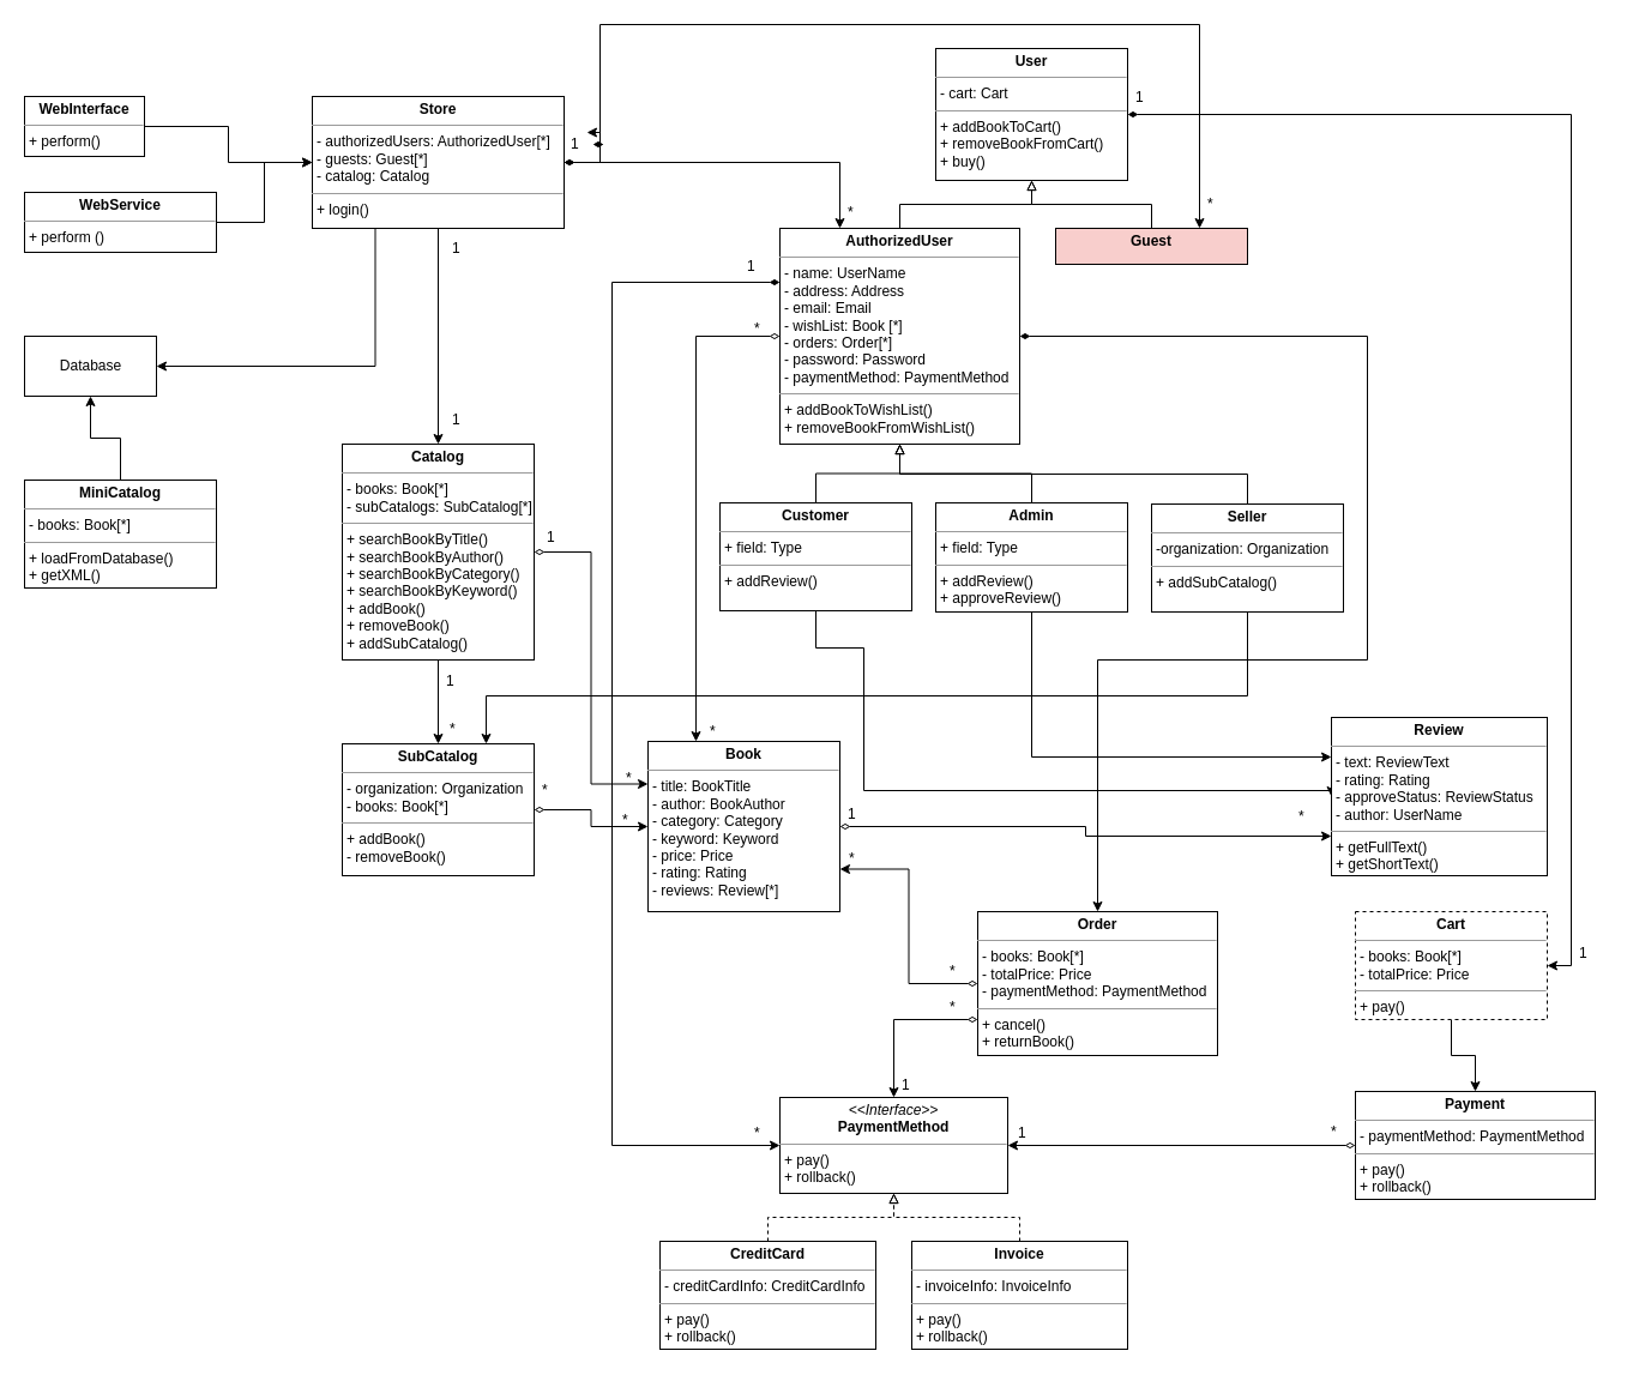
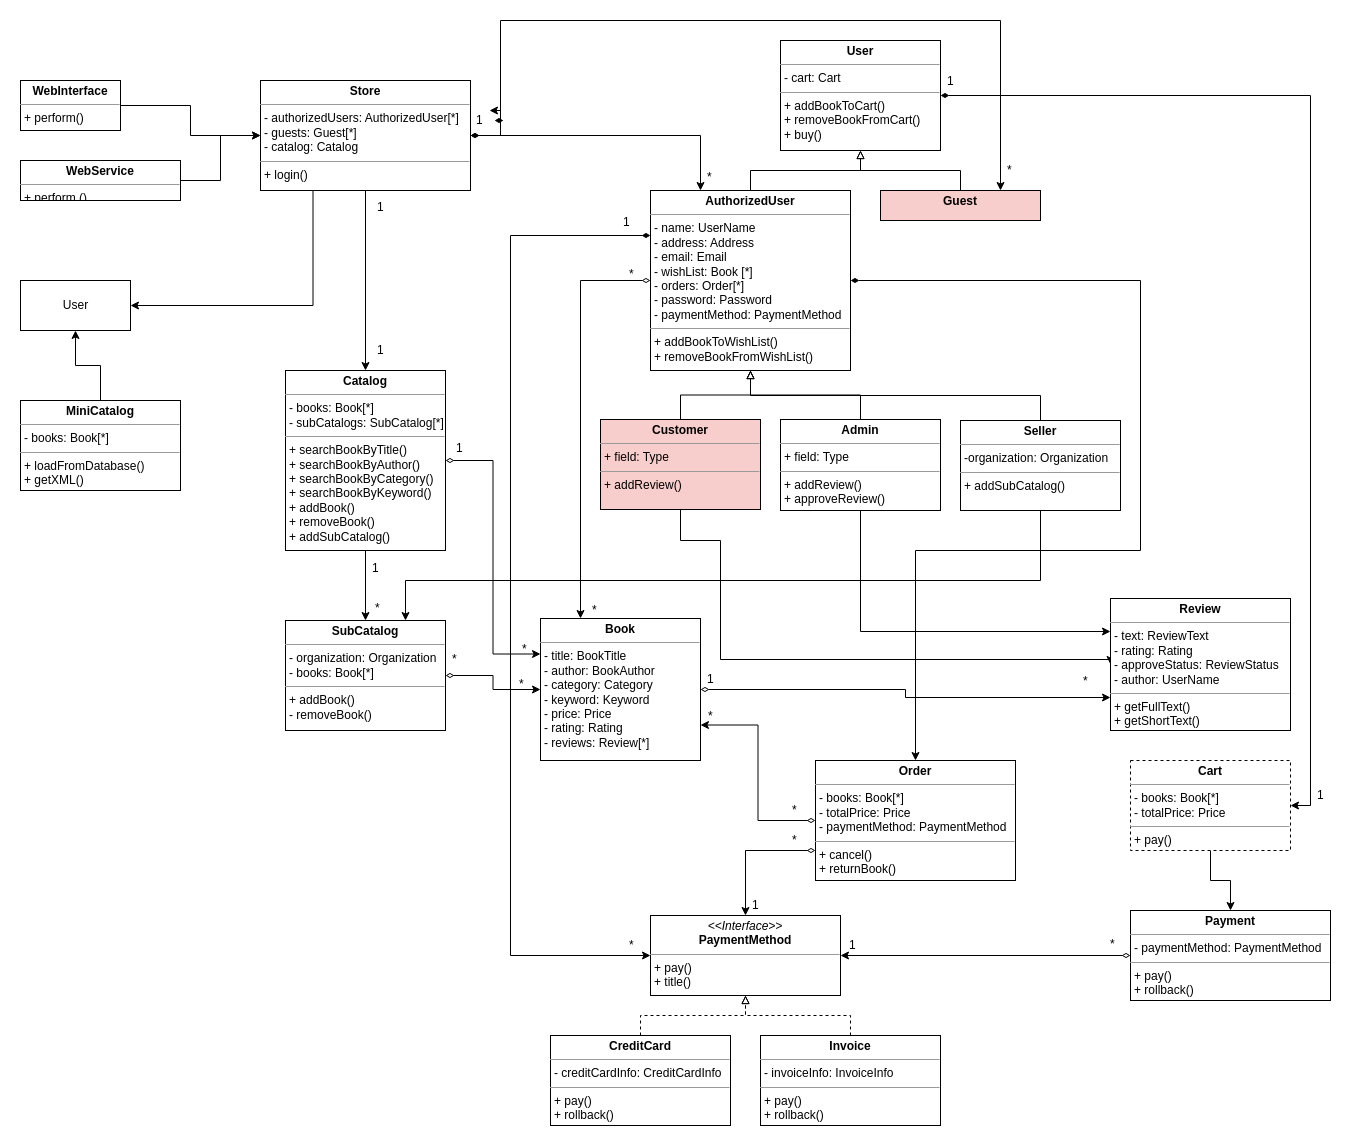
- <mxCell id="31" value="&lt;p style=&quot;margin: 0px ; margin-top: 4px ; text-align: center&quot;&gt;&lt;b&gt;&lt;font style=&quot;vertical-align: inherit&quot;&gt;&lt;font style=&quot;vertical-align: inherit&quot;&gt;&lt;font style=&quot;vertical-align: inherit&quot;&gt;&lt;font style=&quot;vertical-align: inherit&quot;&gt;WebService&lt;/font&gt;&lt;/font&gt;&lt;/font&gt;&lt;/font&gt;&lt;/b&gt;&lt;/p&gt;&lt;hr size=&quot;1&quot;&gt;&lt;p style=&quot;margin: 0px ; margin-left: 4px&quot;&gt;&lt;font style=&quot;vertical-align: inherit&quot;&gt;&lt;font style=&quot;vertical-align: inherit&quot;&gt;&lt;font style=&quot;vertical-align: inherit&quot;&gt;&lt;font style=&quot;vertical-align: inherit&quot;&gt;+ perform ()&lt;/font&gt;&lt;/font&gt;&lt;/font&gt;&lt;/font&gt;&lt;/p&gt;" style="verticalAlign=top;align=left;overflow=fill;fontSize=12;fontFamily=Helvetica;html=1;" vertex="1" parent="1"><mxGeometry x="20" y="160" width="160" height="50" as="geometry" /></mxCell>
+ <mxCell id="31" value="&lt;p style=&quot;margin: 0px ; margin-top: 4px ; text-align: center&quot;&gt;&lt;b&gt;&lt;font style=&quot;vertical-align: inherit&quot;&gt;&lt;font style=&quot;vertical-align: inherit&quot;&gt;&lt;font style=&quot;vertical-align: inherit&quot;&gt;&lt;font style=&quot;vertical-align: inherit&quot;&gt;WebService&lt;/font&gt;&lt;/font&gt;&lt;/font&gt;&lt;/font&gt;&lt;/b&gt;&lt;/p&gt;&lt;hr size=&quot;1&quot;&gt;&lt;p style=&quot;margin: 0px ; margin-left: 4px&quot;&gt;&lt;font style=&quot;vertical-align: inherit&quot;&gt;&lt;font style=&quot;vertical-align: inherit&quot;&gt;&lt;font style=&quot;vertical-align: inherit&quot;&gt;&lt;font style=&quot;vertical-align: inherit&quot;&gt;+ perform ()&lt;/font&gt;&lt;/font&gt;&lt;/font&gt;&lt;/font&gt;&lt;/p&gt;" style="verticalAlign=top;align=left;overflow=fill;fontSize=12;fontFamily=Helvetica;html=1;" vertex="1" parent="1"><mxGeometry x="20" y="160" width="160" height="40" as="geometry" /></mxCell>
- <mxCell id="51" value="Database" style="html=1;" vertex="1" parent="1"><mxGeometry x="20" y="280" width="110" height="50" as="geometry" /></mxCell>
+ <mxCell id="51" value="User" style="html=1;" vertex="1" parent="1"><mxGeometry x="20" y="280" width="110" height="50" as="geometry" /></mxCell>
- <mxCell id="21" value="&lt;p style=&quot;margin: 0px ; margin-top: 4px ; text-align: center&quot;&gt;&lt;b&gt;&lt;font style=&quot;vertical-align: inherit&quot;&gt;&lt;font style=&quot;vertical-align: inherit&quot;&gt;Customer&lt;/font&gt;&lt;/font&gt;&lt;/b&gt;&lt;/p&gt;&lt;hr size=&quot;1&quot;&gt;&lt;p style=&quot;margin: 0px ; margin-left: 4px&quot;&gt;&lt;font style=&quot;vertical-align: inherit&quot;&gt;&lt;font style=&quot;vertical-align: inherit&quot;&gt;+ field: Type&lt;/font&gt;&lt;/font&gt;&lt;/p&gt;&lt;hr size=&quot;1&quot;&gt;&lt;p style=&quot;margin: 0px ; margin-left: 4px&quot;&gt;&lt;font style=&quot;vertical-align: inherit&quot;&gt;&lt;font style=&quot;vertical-align: inherit&quot;&gt;+ addReview()&lt;/font&gt;&lt;/font&gt;&lt;/p&gt;" style="verticalAlign=top;align=left;overflow=fill;fontSize=12;fontFamily=Helvetica;html=1;" vertex="1" parent="1"><mxGeometry x="600" y="419" width="160" height="90" as="geometry" /></mxCell>
+ <mxCell id="21" value="&lt;p style=&quot;margin: 0px ; margin-top: 4px ; text-align: center&quot;&gt;&lt;b&gt;&lt;font style=&quot;vertical-align: inherit&quot;&gt;&lt;font style=&quot;vertical-align: inherit&quot;&gt;Customer&lt;/font&gt;&lt;/font&gt;&lt;/b&gt;&lt;/p&gt;&lt;hr size=&quot;1&quot;&gt;&lt;p style=&quot;margin: 0px ; margin-left: 4px&quot;&gt;&lt;font style=&quot;vertical-align: inherit&quot;&gt;&lt;font style=&quot;vertical-align: inherit&quot;&gt;+ field: Type&lt;/font&gt;&lt;/font&gt;&lt;/p&gt;&lt;hr size=&quot;1&quot;&gt;&lt;p style=&quot;margin: 0px ; margin-left: 4px&quot;&gt;&lt;font style=&quot;vertical-align: inherit&quot;&gt;&lt;font style=&quot;vertical-align: inherit&quot;&gt;+ addReview()&lt;/font&gt;&lt;/font&gt;&lt;/p&gt;" style="verticalAlign=top;align=left;overflow=fill;fontSize=12;fontFamily=Helvetica;html=1;fillColor=#f8cecc;" vertex="1" parent="1"><mxGeometry x="600" y="419" width="160" height="90" as="geometry" /></mxCell>
- <mxCell id="43" value="&lt;p style=&quot;margin: 0px ; margin-top: 4px ; text-align: center&quot;&gt;&lt;i&gt;&amp;lt;&amp;lt;Interface&amp;gt;&amp;gt;&lt;/i&gt;&lt;br&gt;&lt;b&gt;PaymentMethod&lt;/b&gt;&lt;/p&gt;&lt;hr size=&quot;1&quot;&gt;&lt;p style=&quot;margin: 0px ; margin-left: 4px&quot;&gt;&lt;/p&gt;&lt;p style=&quot;margin: 0px ; margin-left: 4px&quot;&gt;+ pay()&lt;/p&gt;&lt;p style=&quot;margin: 0px ; margin-left: 4px&quot;&gt;+ rollback()&lt;/p&gt;" style="verticalAlign=top;align=left;overflow=fill;fontSize=12;fontFamily=Helvetica;html=1;" vertex="1" parent="1"><mxGeometry x="650" y="915" width="190" height="80" as="geometry" /></mxCell>
+ <mxCell id="43" value="&lt;p style=&quot;margin: 0px ; margin-top: 4px ; text-align: center&quot;&gt;&lt;i&gt;&amp;lt;&amp;lt;Interface&amp;gt;&amp;gt;&lt;/i&gt;&lt;br&gt;&lt;b&gt;PaymentMethod&lt;/b&gt;&lt;/p&gt;&lt;hr size=&quot;1&quot;&gt;&lt;p style=&quot;margin: 0px ; margin-left: 4px&quot;&gt;&lt;/p&gt;&lt;p style=&quot;margin: 0px ; margin-left: 4px&quot;&gt;+ pay()&lt;/p&gt;&lt;p style=&quot;margin: 0px ; margin-left: 4px&quot;&gt;+ title()&lt;/p&gt;" style="verticalAlign=top;align=left;overflow=fill;fontSize=12;fontFamily=Helvetica;html=1;" vertex="1" parent="1"><mxGeometry x="650" y="915" width="190" height="80" as="geometry" /></mxCell>
